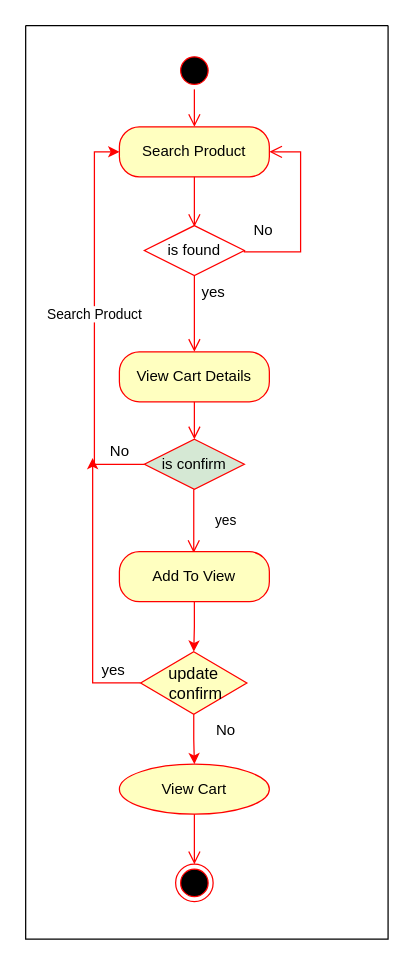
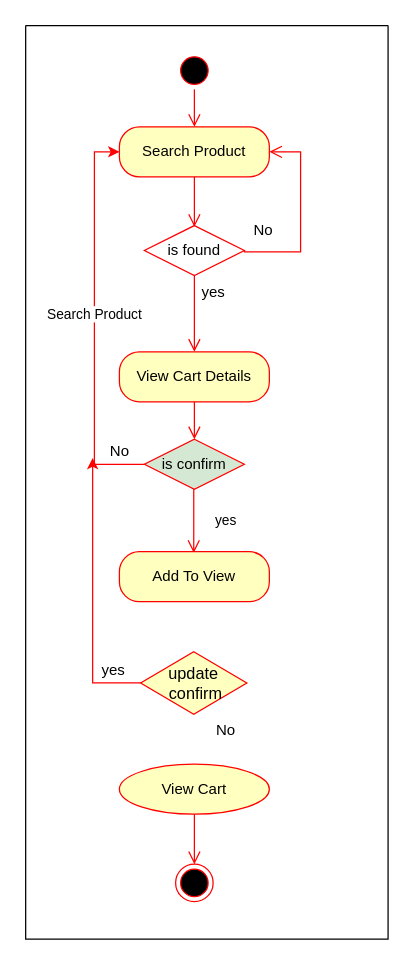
- <mxCell id="15" value="" style="edgeStyle=orthogonalEdgeStyle;rounded=0;orthogonalLoop=1;jettySize=auto;html=1;strokeColor=#FF0000;" parent="1" source="16" target="20" edge="1"><mxGeometry relative="1" as="geometry" /></mxCell>
- <mxCell id="19" value="" style="edgeStyle=orthogonalEdgeStyle;rounded=0;orthogonalLoop=1;jettySize=auto;html=1;strokeColor=#FF0000;" parent="1" source="20" target="24" edge="1"><mxGeometry relative="1" as="geometry" /></mxCell>
